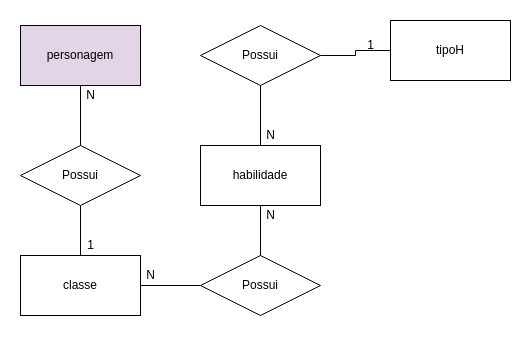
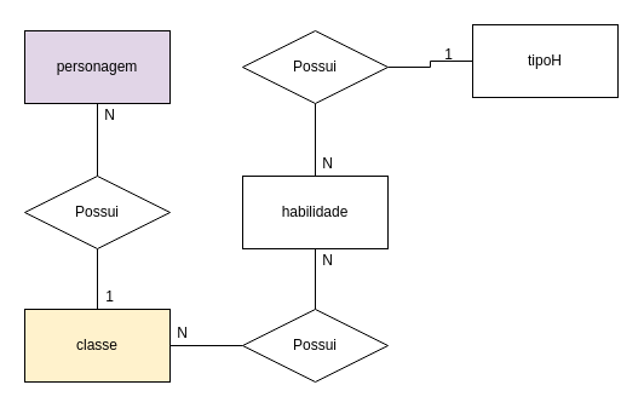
- <mxCell id="4" value="classe" style="rounded=0;whiteSpace=wrap;html=1;" vertex="1" parent="1"><mxGeometry x="20" y="255" width="120" height="60" as="geometry" /></mxCell>
+ <mxCell id="4" value="classe" style="rounded=0;whiteSpace=wrap;html=1;fillColor=#fff2cc;" vertex="1" parent="1"><mxGeometry x="20" y="255" width="120" height="60" as="geometry" /></mxCell>
